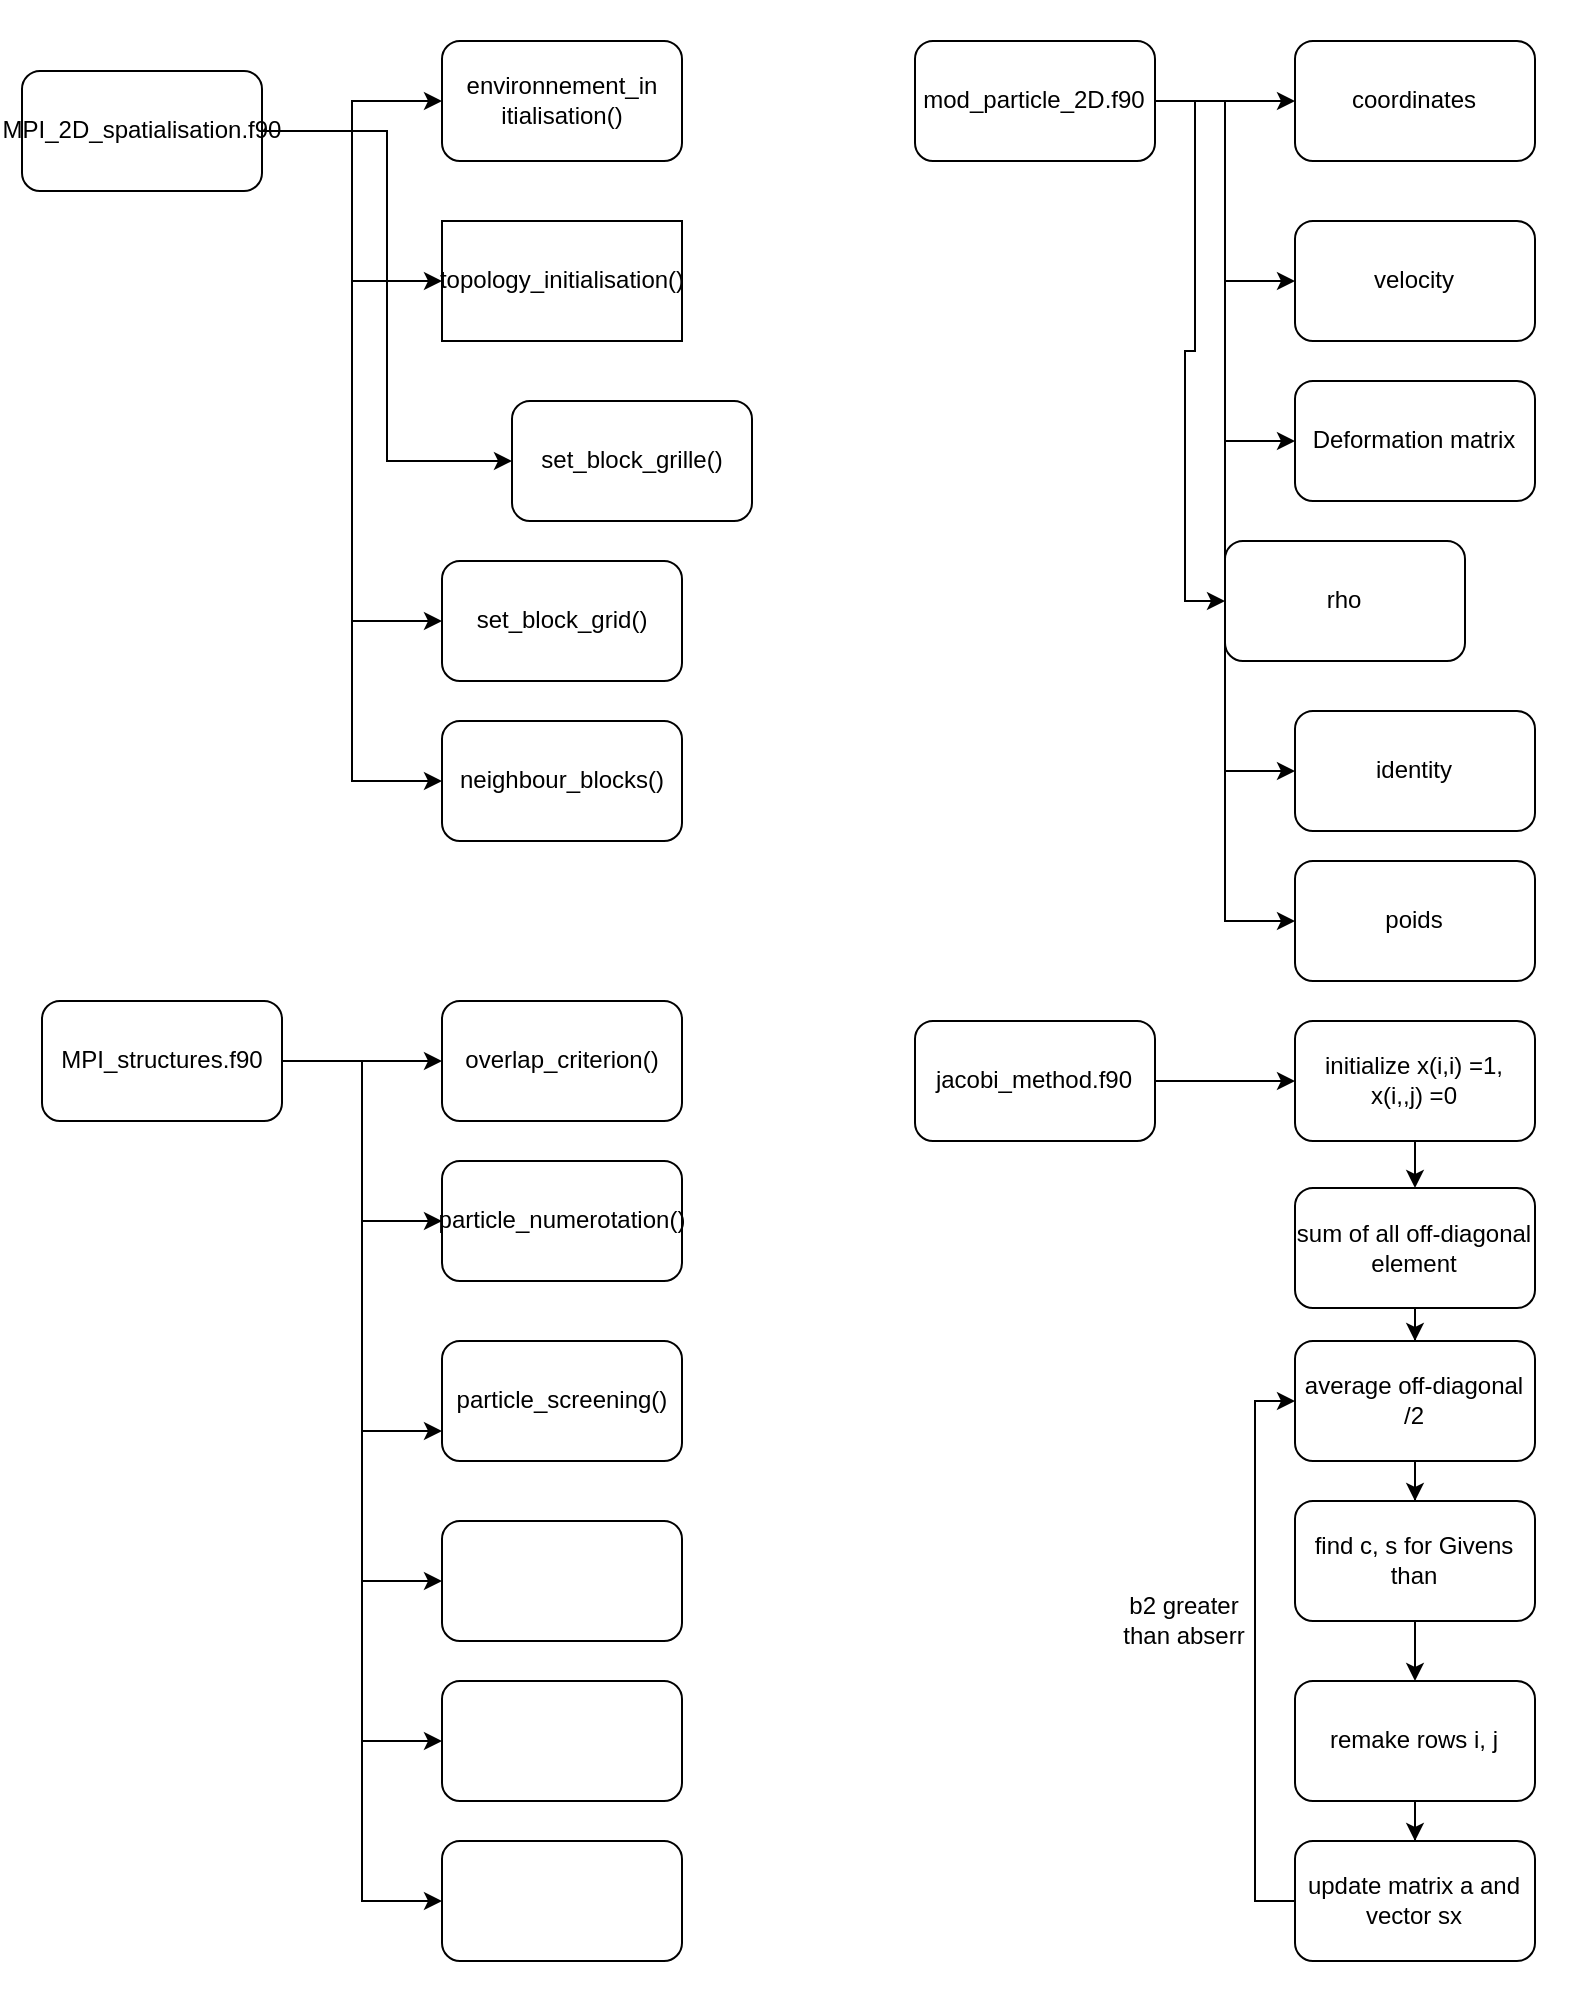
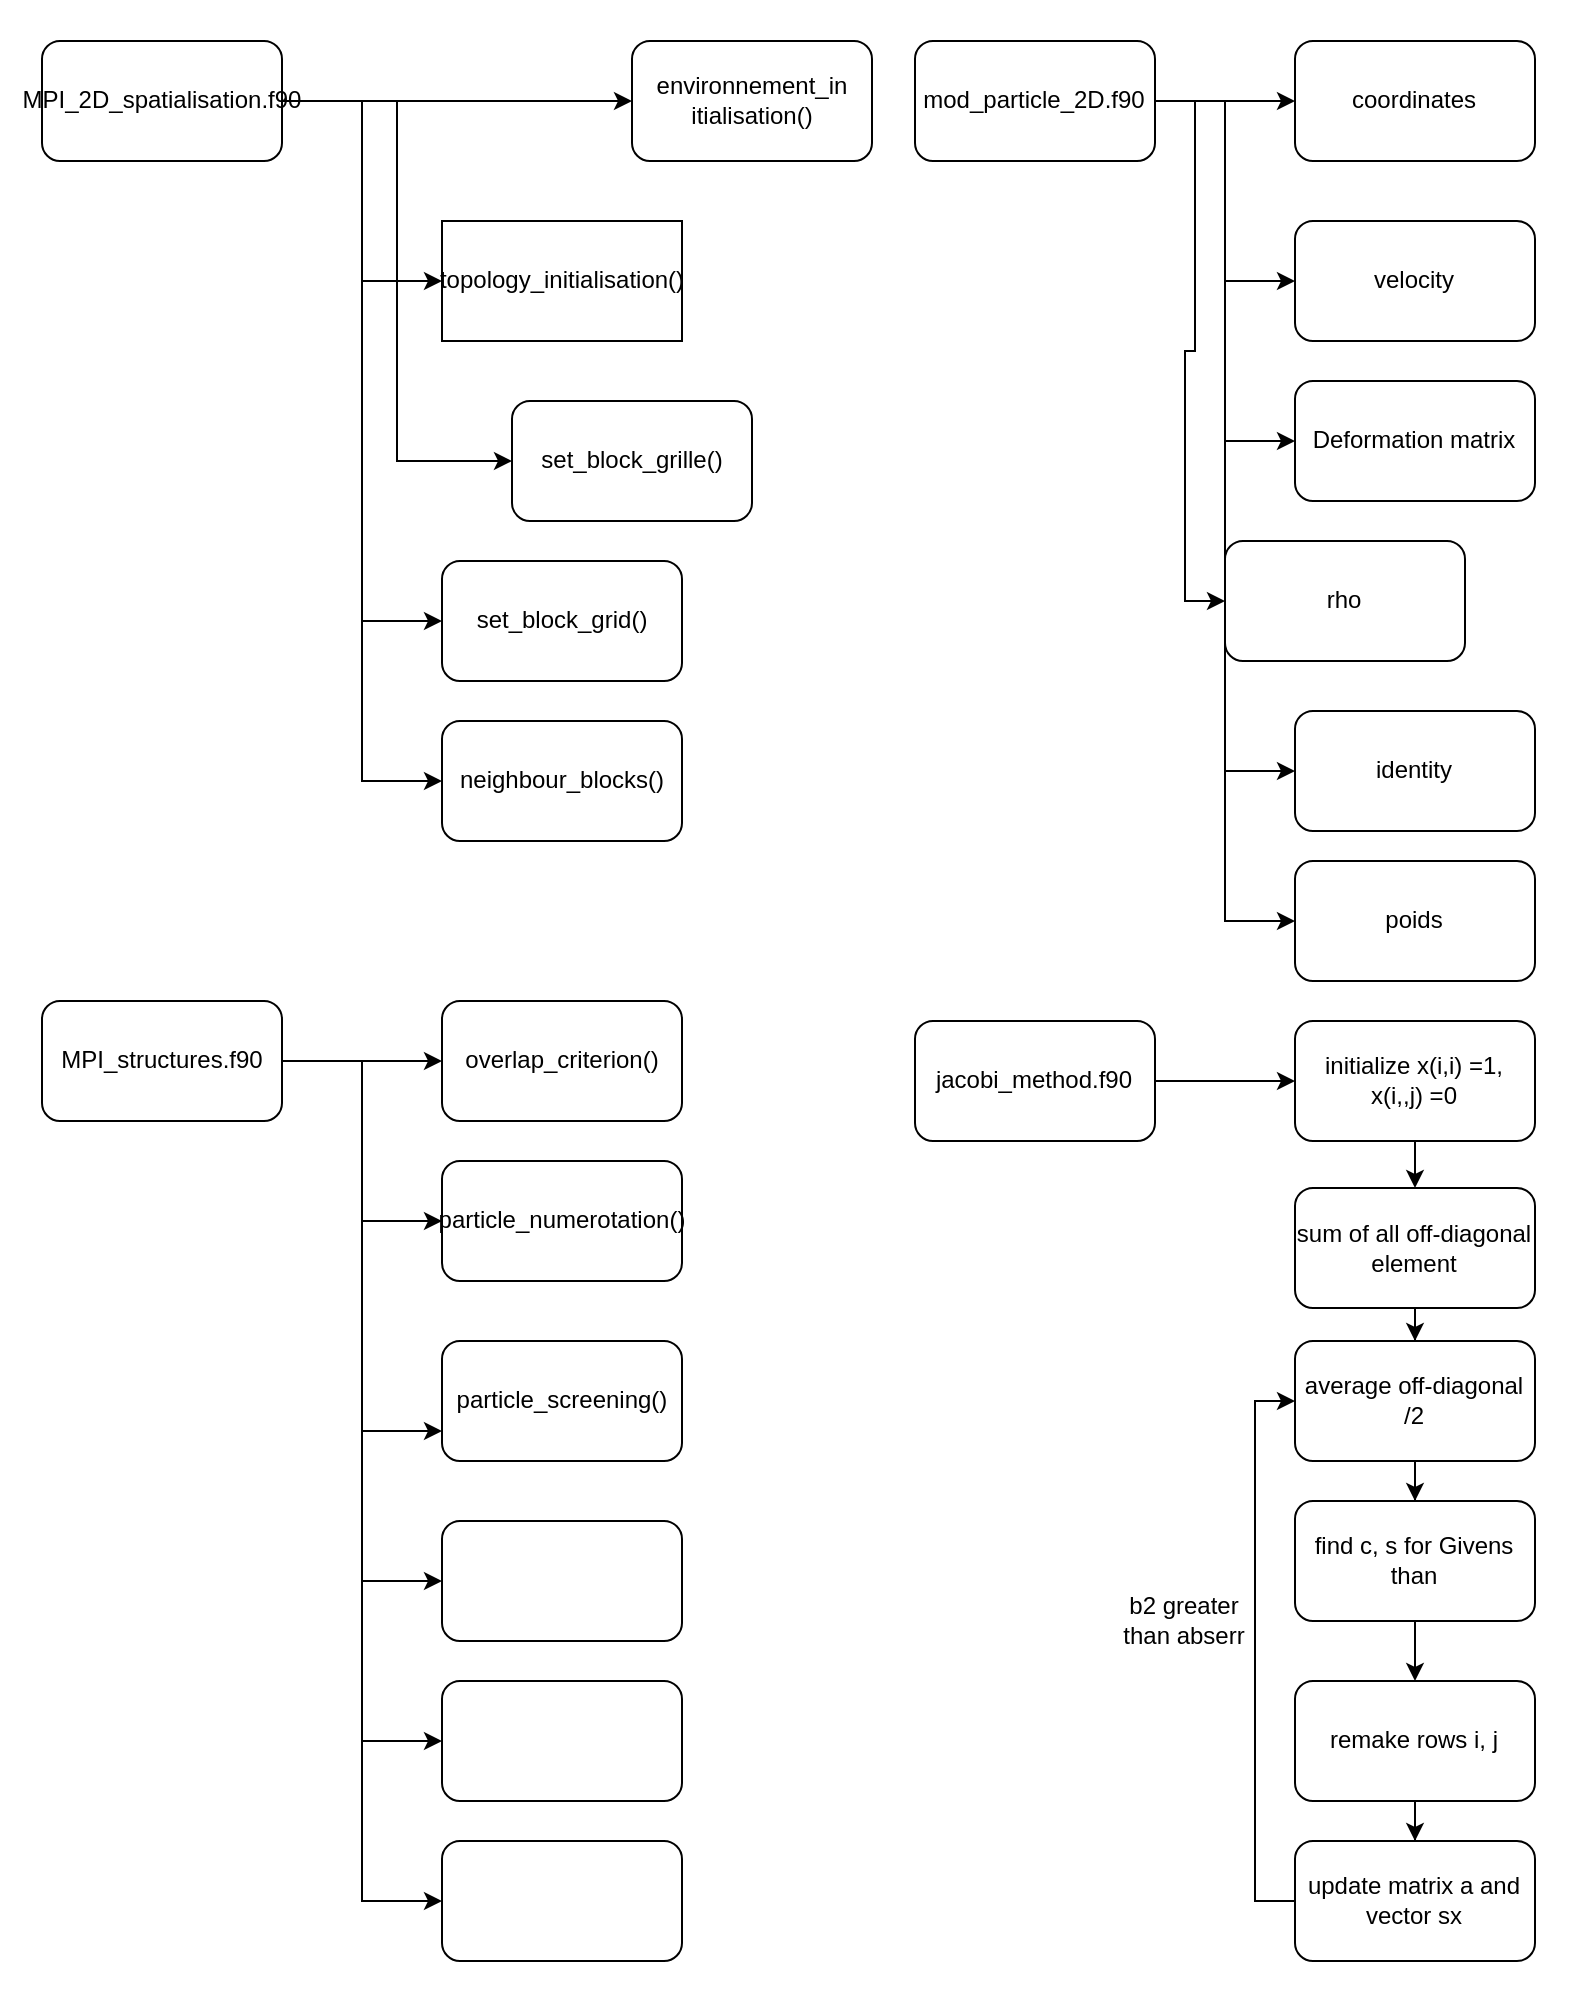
- <mxCell id="8" value="&lt;div&gt;environnement_in&lt;/div&gt;&lt;div&gt;itialisation()&lt;/div&gt;" style="rounded=1;whiteSpace=wrap;html=1;" vertex="1" parent="1"><mxGeometry x="220.5" y="20" width="120" height="60" as="geometry" /></mxCell>
+ <mxCell id="8" value="&lt;div&gt;environnement_in&lt;/div&gt;&lt;div&gt;itialisation()&lt;/div&gt;" style="rounded=1;whiteSpace=wrap;html=1;" vertex="1" parent="1"><mxGeometry x="315.5" y="20" width="120" height="60" as="geometry" /></mxCell>
- <mxCell id="7" value="MPI_2D_spatialisation.f90" style="rounded=1;whiteSpace=wrap;html=1;" vertex="1" parent="1"><mxGeometry x="10.5" y="35" width="120" height="60" as="geometry" /></mxCell>
+ <mxCell id="7" value="MPI_2D_spatialisation.f90" style="rounded=1;whiteSpace=wrap;html=1;" vertex="1" parent="1"><mxGeometry x="20.5" y="20" width="120" height="60" as="geometry" /></mxCell>
